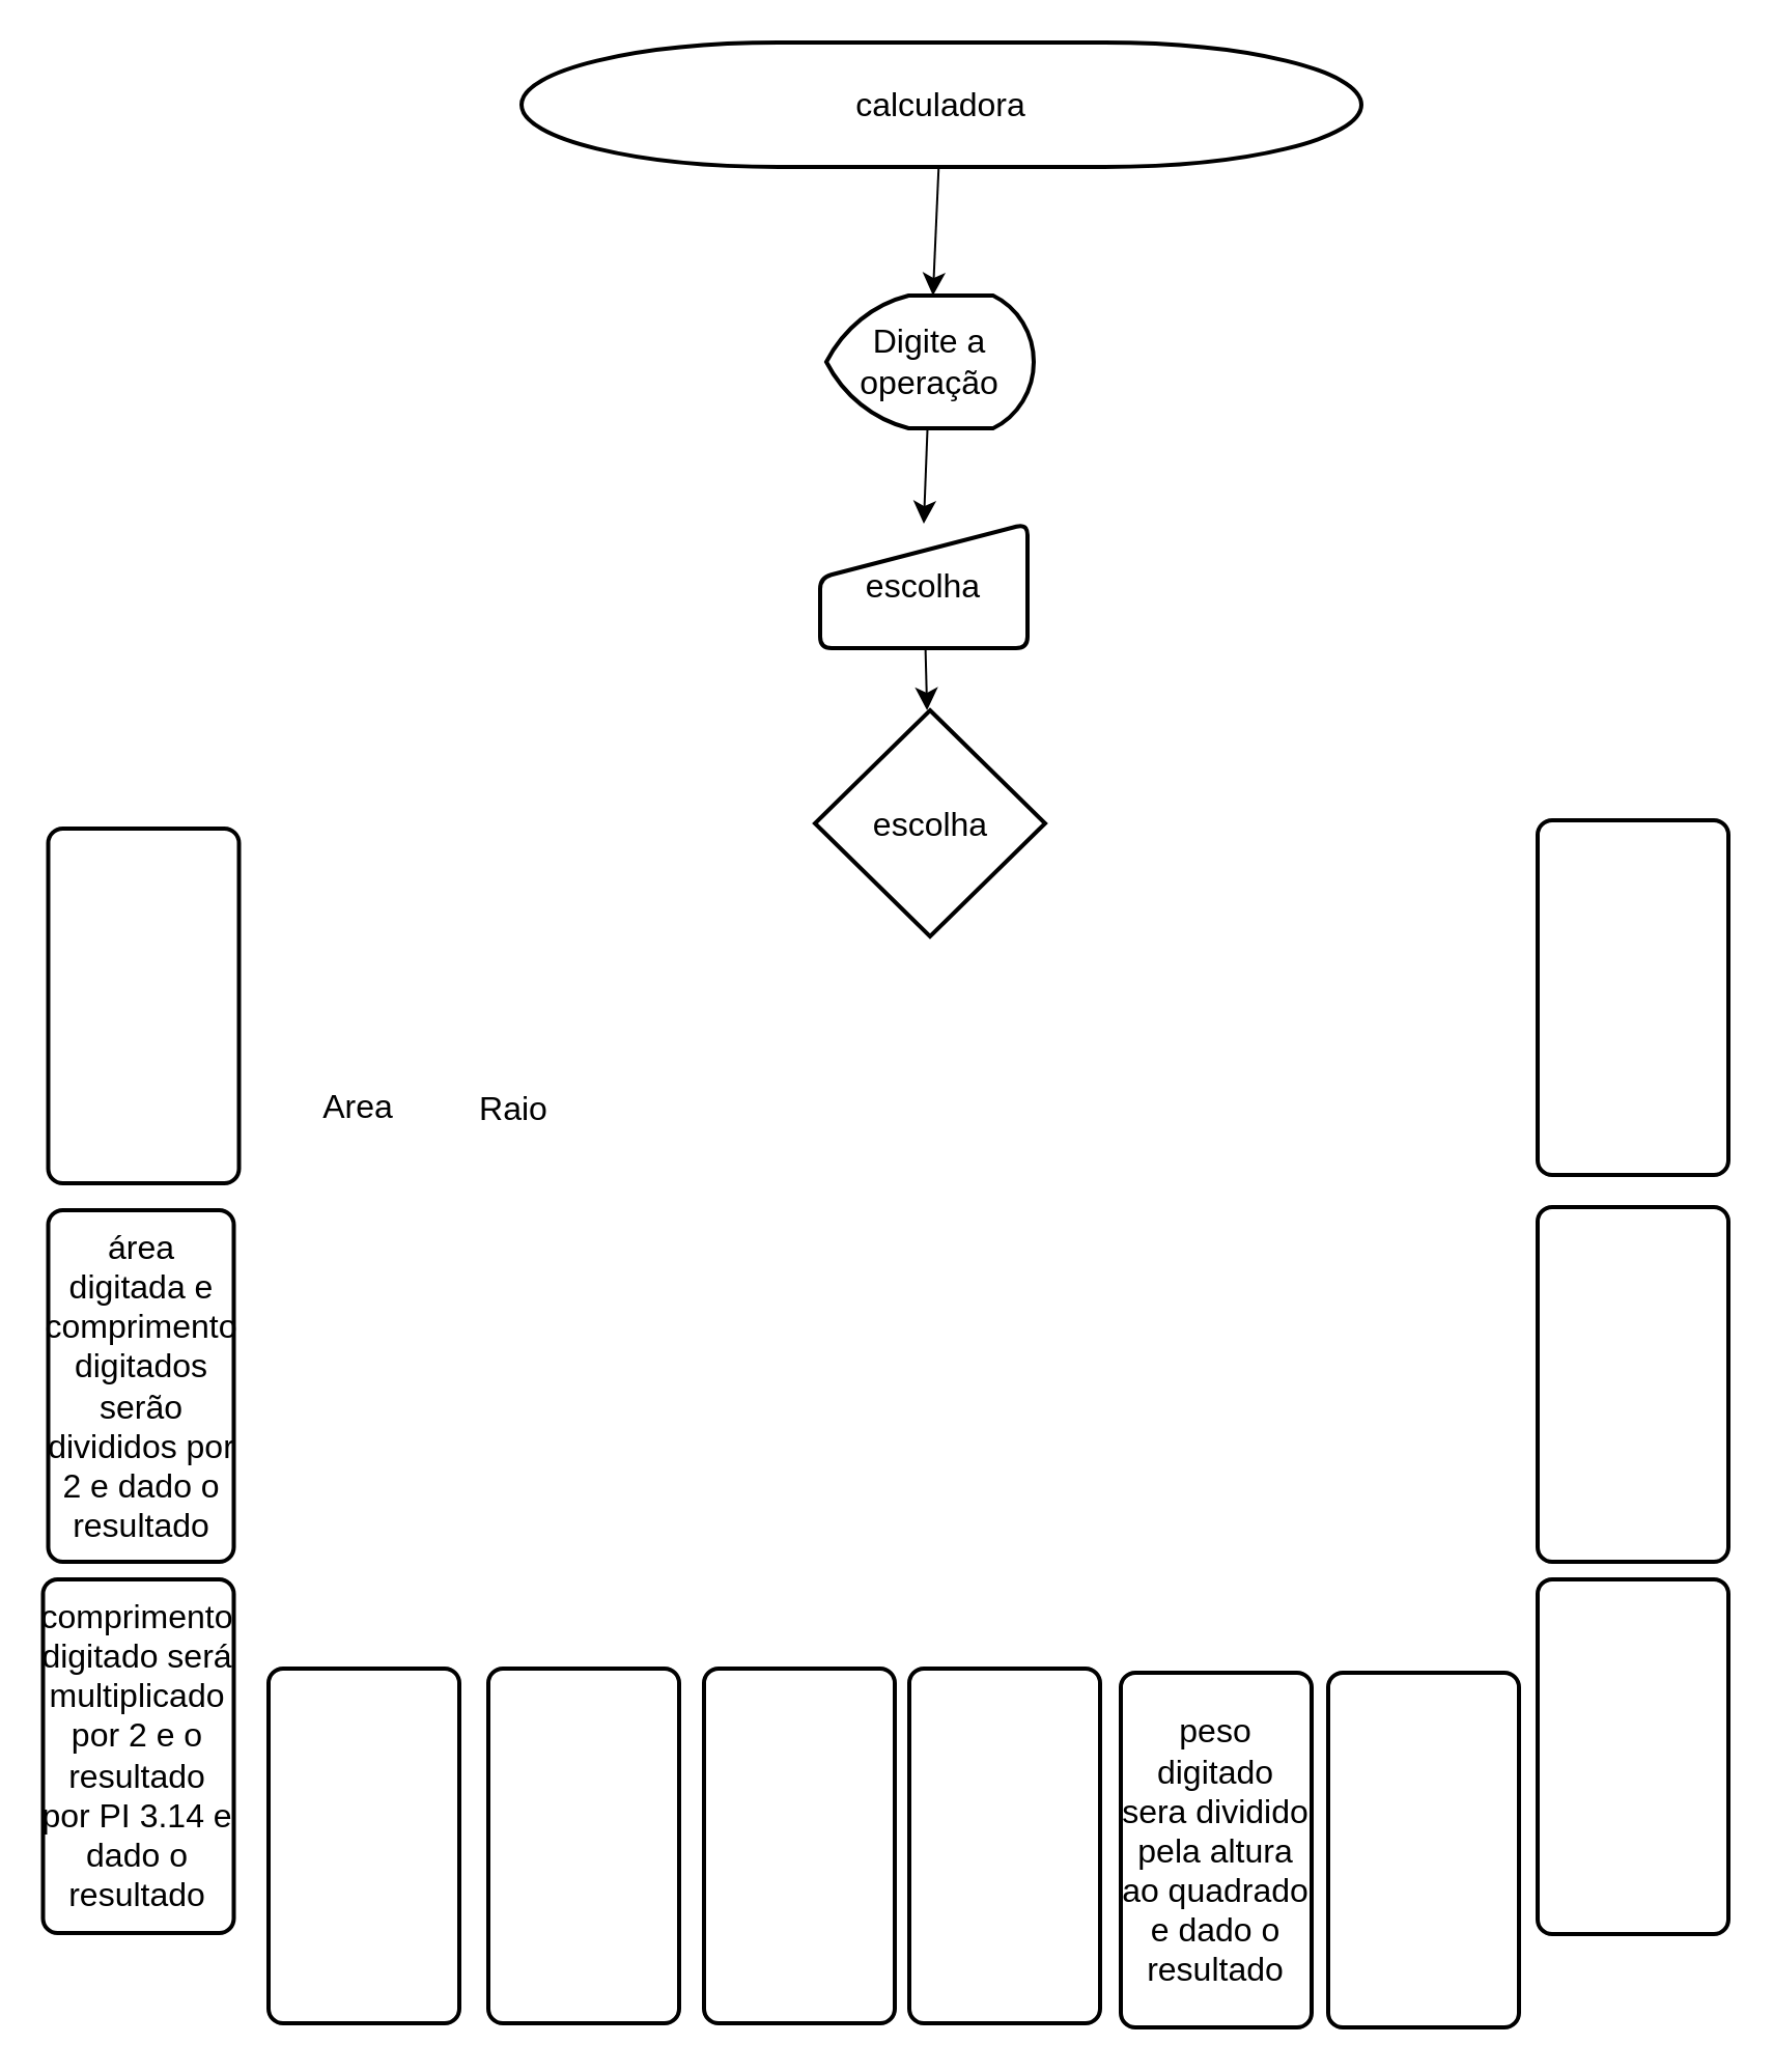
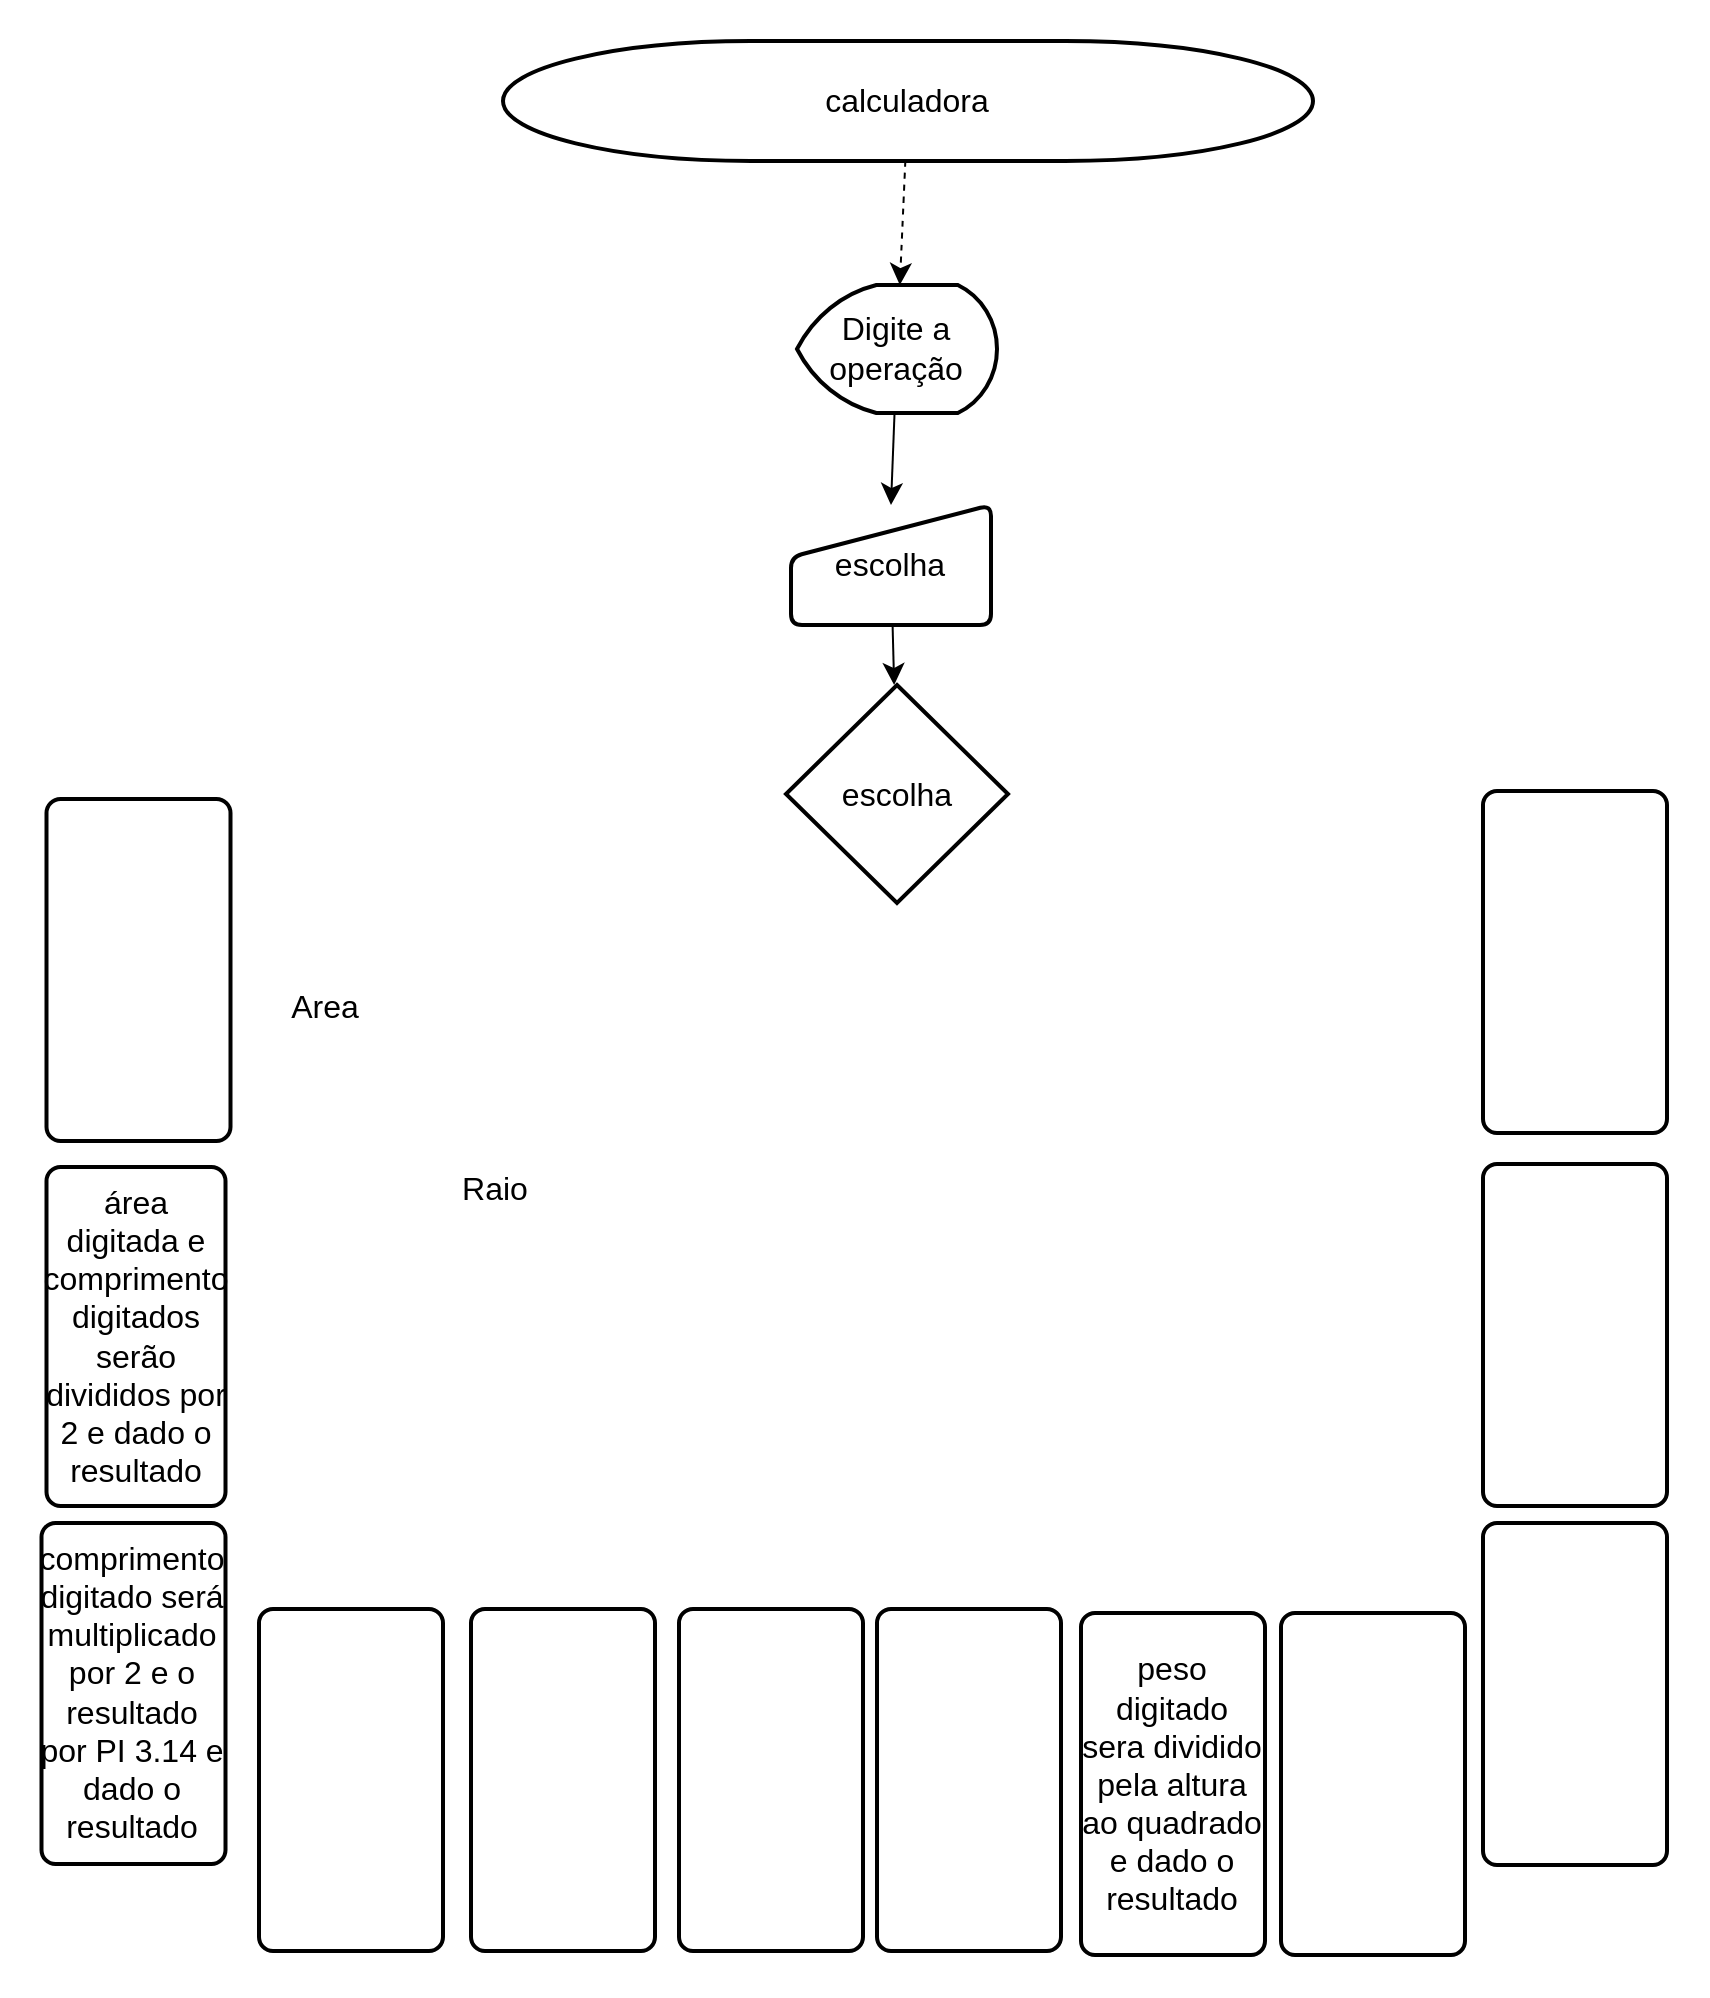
- <mxCell id="4" value="" style="edgeStyle=none;curved=1;rounded=0;orthogonalLoop=1;jettySize=auto;html=1;fontSize=12;startSize=8;endSize=8;" edge="1" parent="1" source="5" target="11"><mxGeometry relative="1" as="geometry" /></mxCell>
+ <mxCell id="4" value="" style="edgeStyle=none;curved=1;rounded=0;orthogonalLoop=1;jettySize=auto;html=1;fontSize=12;startSize=8;endSize=8;dashed=1;" edge="1" parent="1" source="5" target="11"><mxGeometry relative="1" as="geometry" /></mxCell>
- <mxCell id="14" value="Area" style="text;html=1;align=center;verticalAlign=middle;resizable=0;points=[];autosize=1;strokeColor=none;fillColor=none;fontSize=16;" vertex="1" parent="1"><mxGeometry x="146" y="517" width="52" height="31" as="geometry" /></mxCell>
+ <mxCell id="14" value="Area" style="text;html=1;align=center;verticalAlign=middle;resizable=0;points=[];autosize=1;strokeColor=none;fillColor=none;fontSize=16;" vertex="1" parent="1"><mxGeometry x="136" y="487" width="52" height="31" as="geometry" /></mxCell>
- <mxCell id="15" value="Raio" style="text;html=1;align=center;verticalAlign=middle;resizable=0;points=[];autosize=1;strokeColor=none;fillColor=none;fontSize=16;" vertex="1" parent="1"><mxGeometry x="221" y="518" width="51" height="31" as="geometry" /></mxCell>
+ <mxCell id="15" value="Raio" style="text;html=1;align=center;verticalAlign=middle;resizable=0;points=[];autosize=1;strokeColor=none;fillColor=none;fontSize=16;" vertex="1" parent="1"><mxGeometry x="221" y="578" width="51" height="31" as="geometry" /></mxCell>
